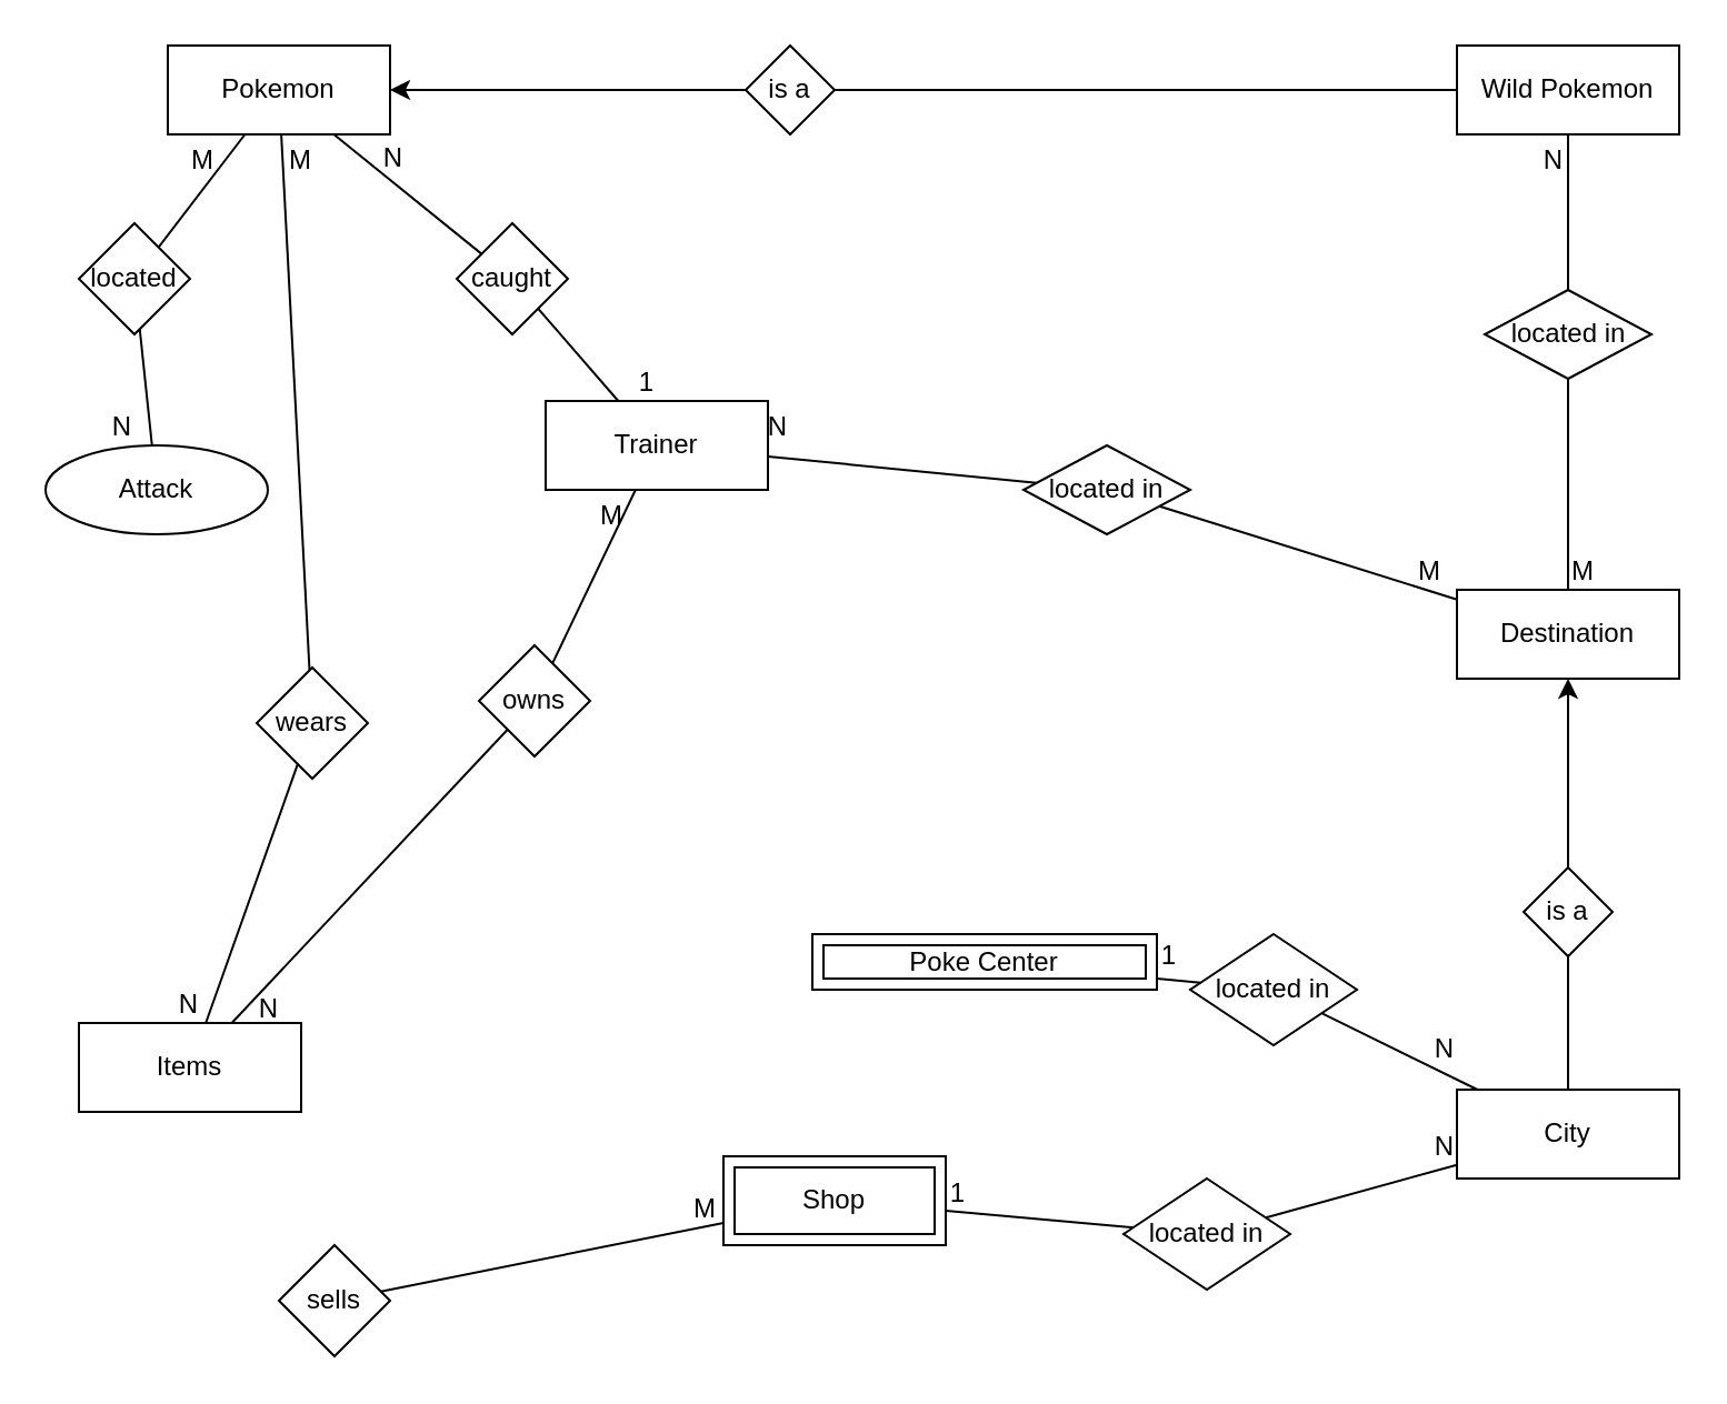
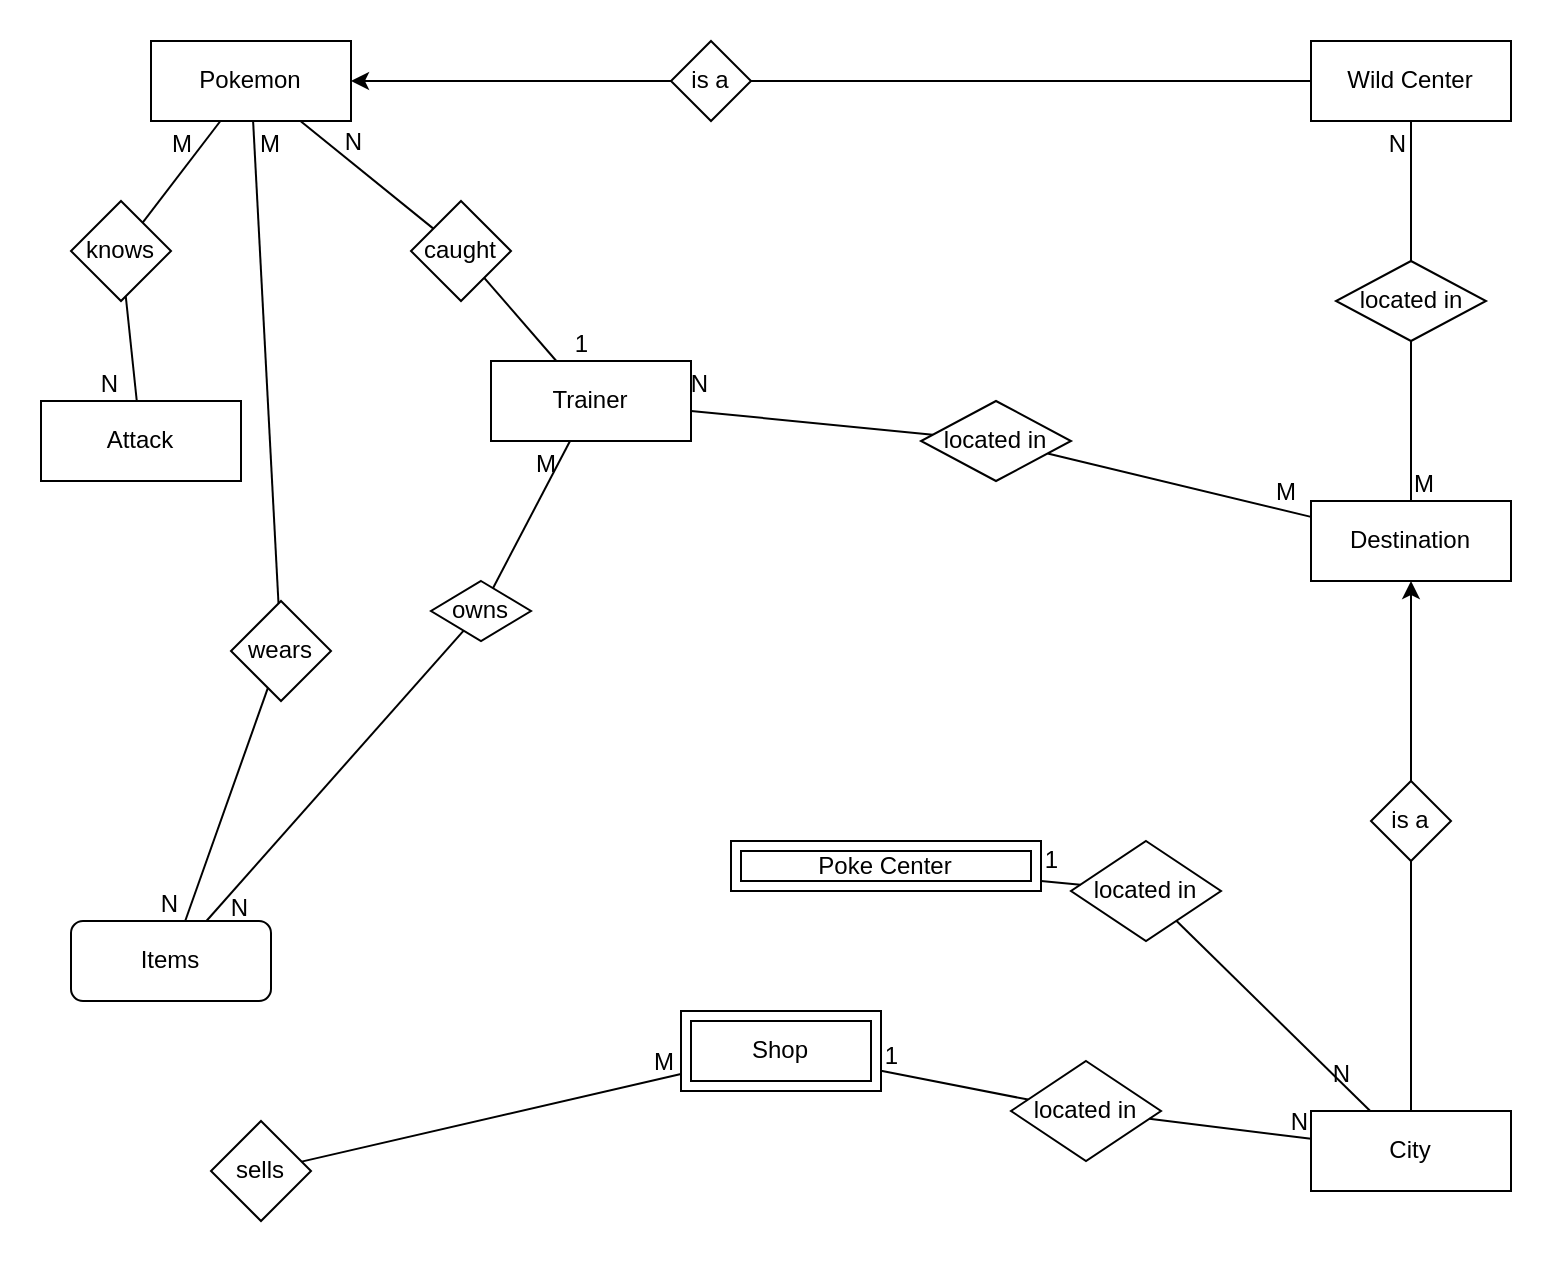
- <mxCell id="5" value="Wild Pokemon" style="whiteSpace=wrap;html=1;align=center;" vertex="1" parent="1"><mxGeometry x="655" y="20" width="100" height="40" as="geometry" /></mxCell>
+ <mxCell id="5" value="Wild Center" style="whiteSpace=wrap;html=1;align=center;" vertex="1" parent="1"><mxGeometry x="655" y="20" width="100" height="40" as="geometry" /></mxCell>
- <mxCell id="39" value="located" style="shape=rhombus;perimeter=rhombusPerimeter;whiteSpace=wrap;html=1;align=center;" vertex="1" parent="1"><mxGeometry x="35" y="100" width="50" height="50" as="geometry" /></mxCell>
+ <mxCell id="39" value="knows" style="shape=rhombus;perimeter=rhombusPerimeter;whiteSpace=wrap;html=1;align=center;" vertex="1" parent="1"><mxGeometry x="35" y="100" width="50" height="50" as="geometry" /></mxCell>
- <mxCell id="9" value="Attack" style="ellipse;whiteSpace=wrap;html=1;align=center;" vertex="1" parent="1"><mxGeometry x="20" y="200" width="100" height="40" as="geometry" /></mxCell>
+ <mxCell id="9" value="Attack" style="whiteSpace=wrap;html=1;align=center;" vertex="1" parent="1"><mxGeometry x="20" y="200" width="100" height="40" as="geometry" /></mxCell>
- <mxCell id="7" value="Destination" style="whiteSpace=wrap;html=1;align=center;" vertex="1" parent="1"><mxGeometry x="655" y="265" width="100" height="40" as="geometry" /></mxCell>
+ <mxCell id="7" value="Destination" style="whiteSpace=wrap;html=1;align=center;" vertex="1" parent="1"><mxGeometry x="655" y="250" width="100" height="40" as="geometry" /></mxCell>
- <mxCell id="20" value="owns" style="shape=rhombus;perimeter=rhombusPerimeter;whiteSpace=wrap;html=1;align=center;" vertex="1" parent="1"><mxGeometry x="215" y="290" width="50" height="50" as="geometry" /></mxCell>
+ <mxCell id="20" value="owns" style="shape=rhombus;perimeter=rhombusPerimeter;whiteSpace=wrap;html=1;align=center;" vertex="1" parent="1"><mxGeometry x="215" y="290" width="50" height="30" as="geometry" /></mxCell>
- <mxCell id="19" value="Items" style="whiteSpace=wrap;html=1;align=center;" vertex="1" parent="1"><mxGeometry x="35" y="460" width="100" height="40" as="geometry" /></mxCell>
+ <mxCell id="19" value="Items" style="whiteSpace=wrap;html=1;align=center;rounded=1;" vertex="1" parent="1"><mxGeometry x="35" y="460" width="100" height="40" as="geometry" /></mxCell>
- <mxCell id="10" value="City" style="whiteSpace=wrap;html=1;align=center;" vertex="1" parent="1"><mxGeometry x="655" y="490" width="100" height="40" as="geometry" /></mxCell>
+ <mxCell id="10" value="City" style="whiteSpace=wrap;html=1;align=center;" vertex="1" parent="1"><mxGeometry x="655" y="555" width="100" height="40" as="geometry" /></mxCell>
- <mxCell id="17" value="Shop" style="shape=ext;margin=3;double=1;whiteSpace=wrap;html=1;align=center;" vertex="1" parent="1"><mxGeometry x="325" y="520" width="100" height="40" as="geometry" /></mxCell>
+ <mxCell id="17" value="Shop" style="shape=ext;margin=3;double=1;whiteSpace=wrap;html=1;align=center;" vertex="1" parent="1"><mxGeometry x="340" y="505" width="100" height="40" as="geometry" /></mxCell>
- <mxCell id="51" value="sells" style="shape=rhombus;perimeter=rhombusPerimeter;whiteSpace=wrap;html=1;align=center;" vertex="1" parent="1"><mxGeometry x="125" y="560" width="50" height="50" as="geometry" /></mxCell>
+ <mxCell id="51" value="sells" style="shape=rhombus;perimeter=rhombusPerimeter;whiteSpace=wrap;html=1;align=center;" vertex="1" parent="1"><mxGeometry x="105" y="560" width="50" height="50" as="geometry" /></mxCell>
